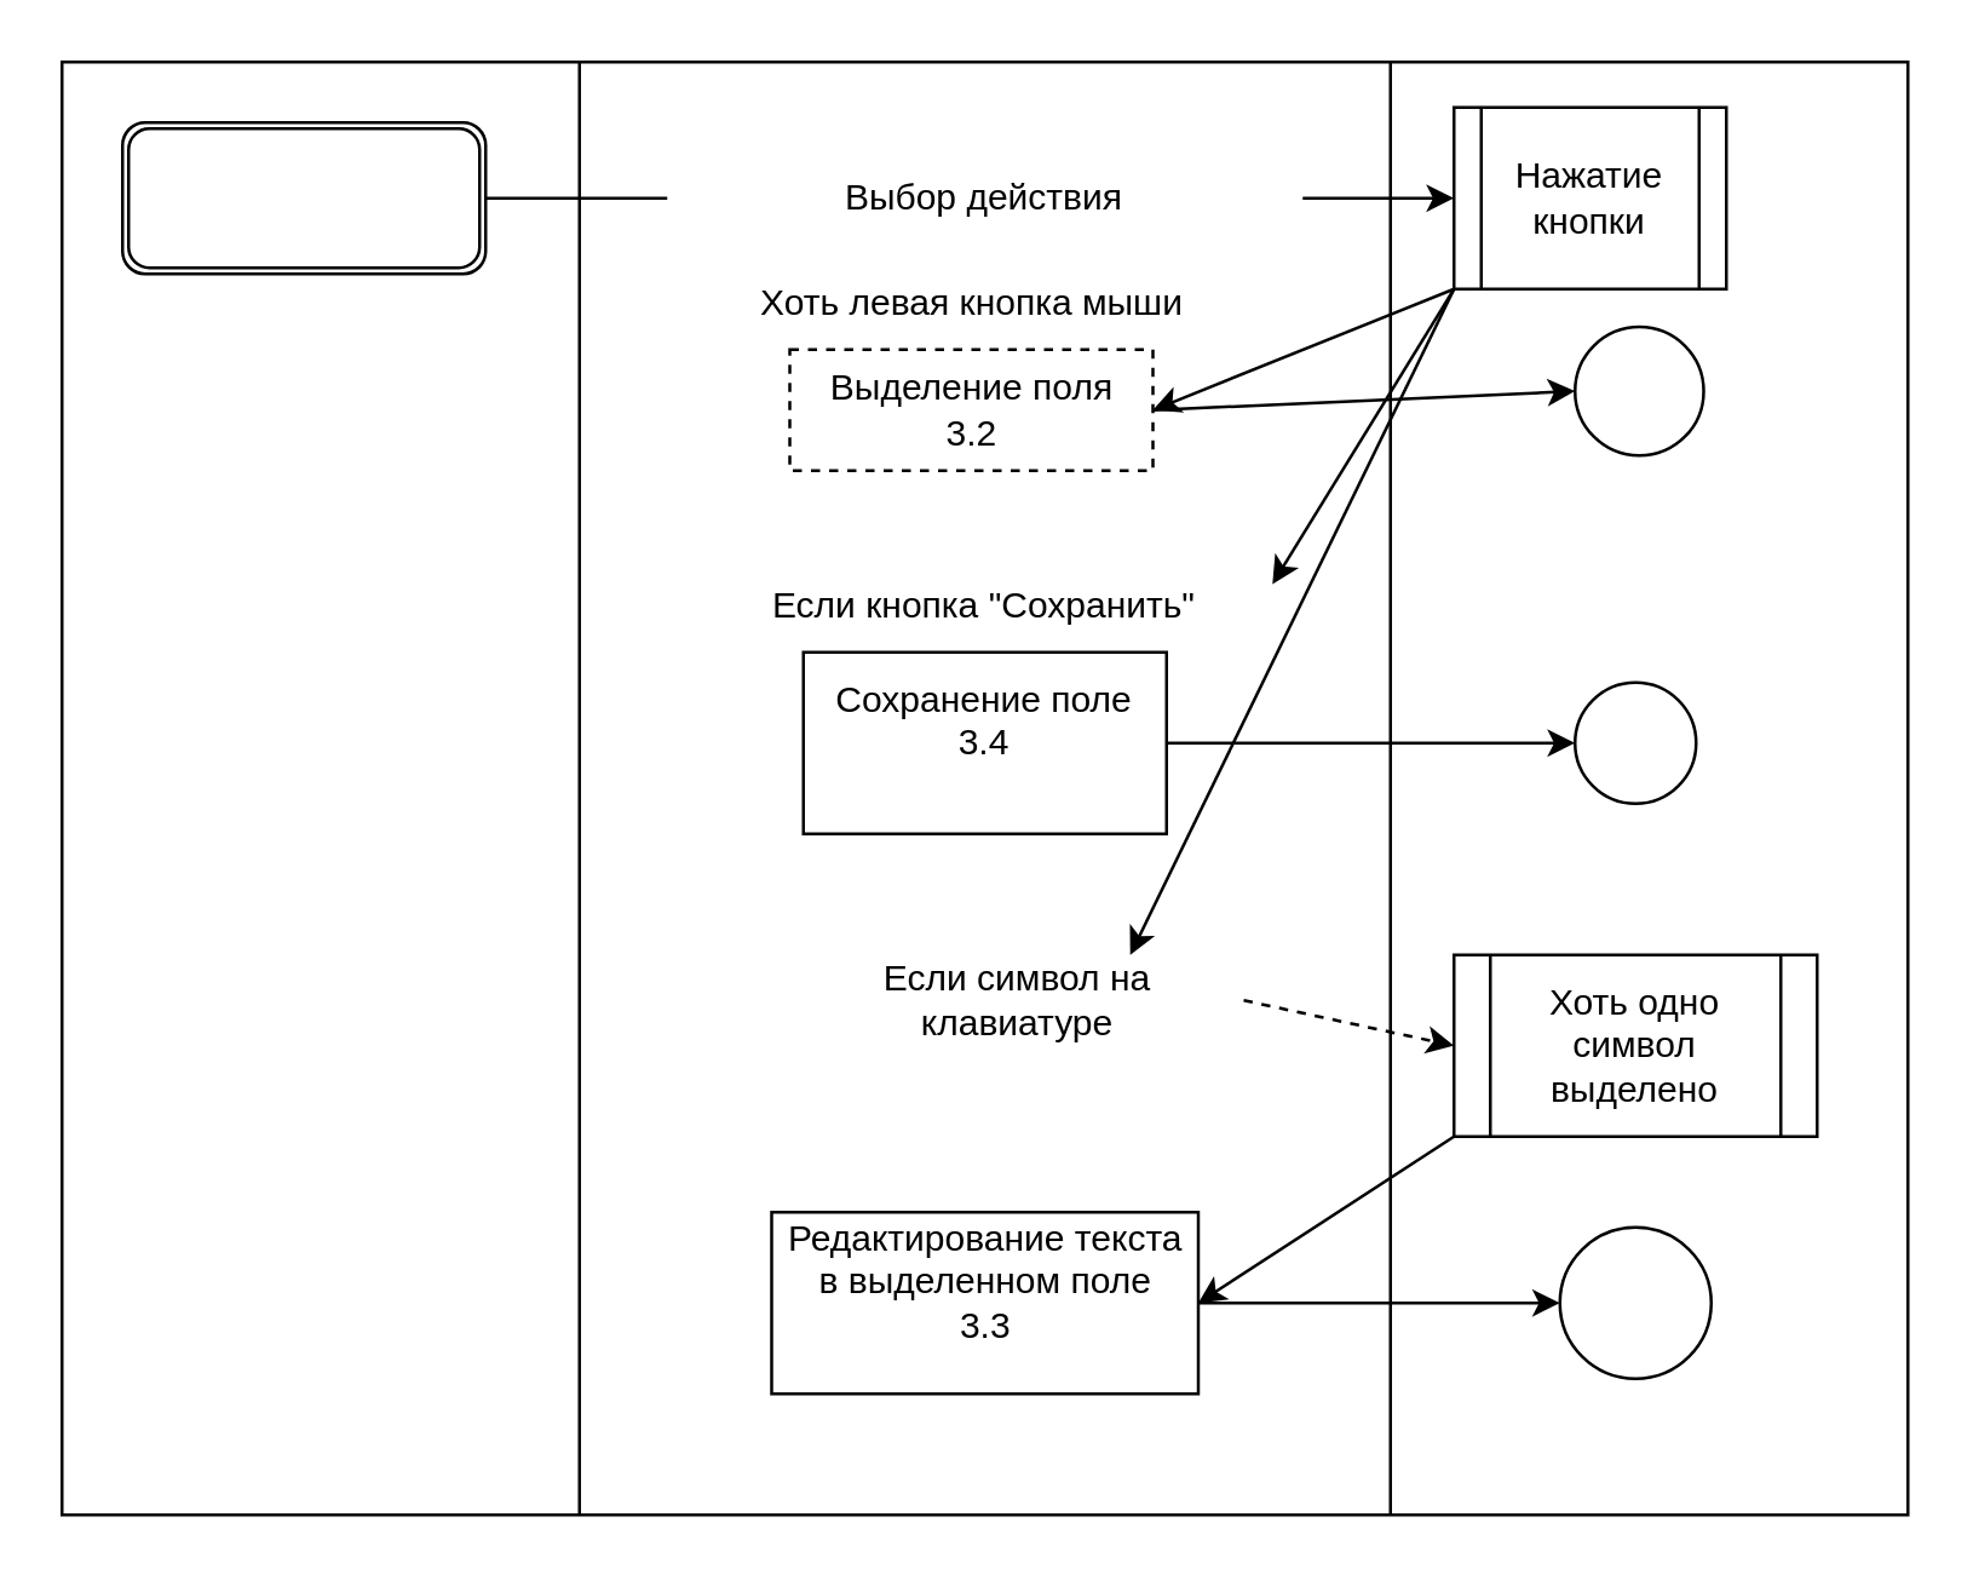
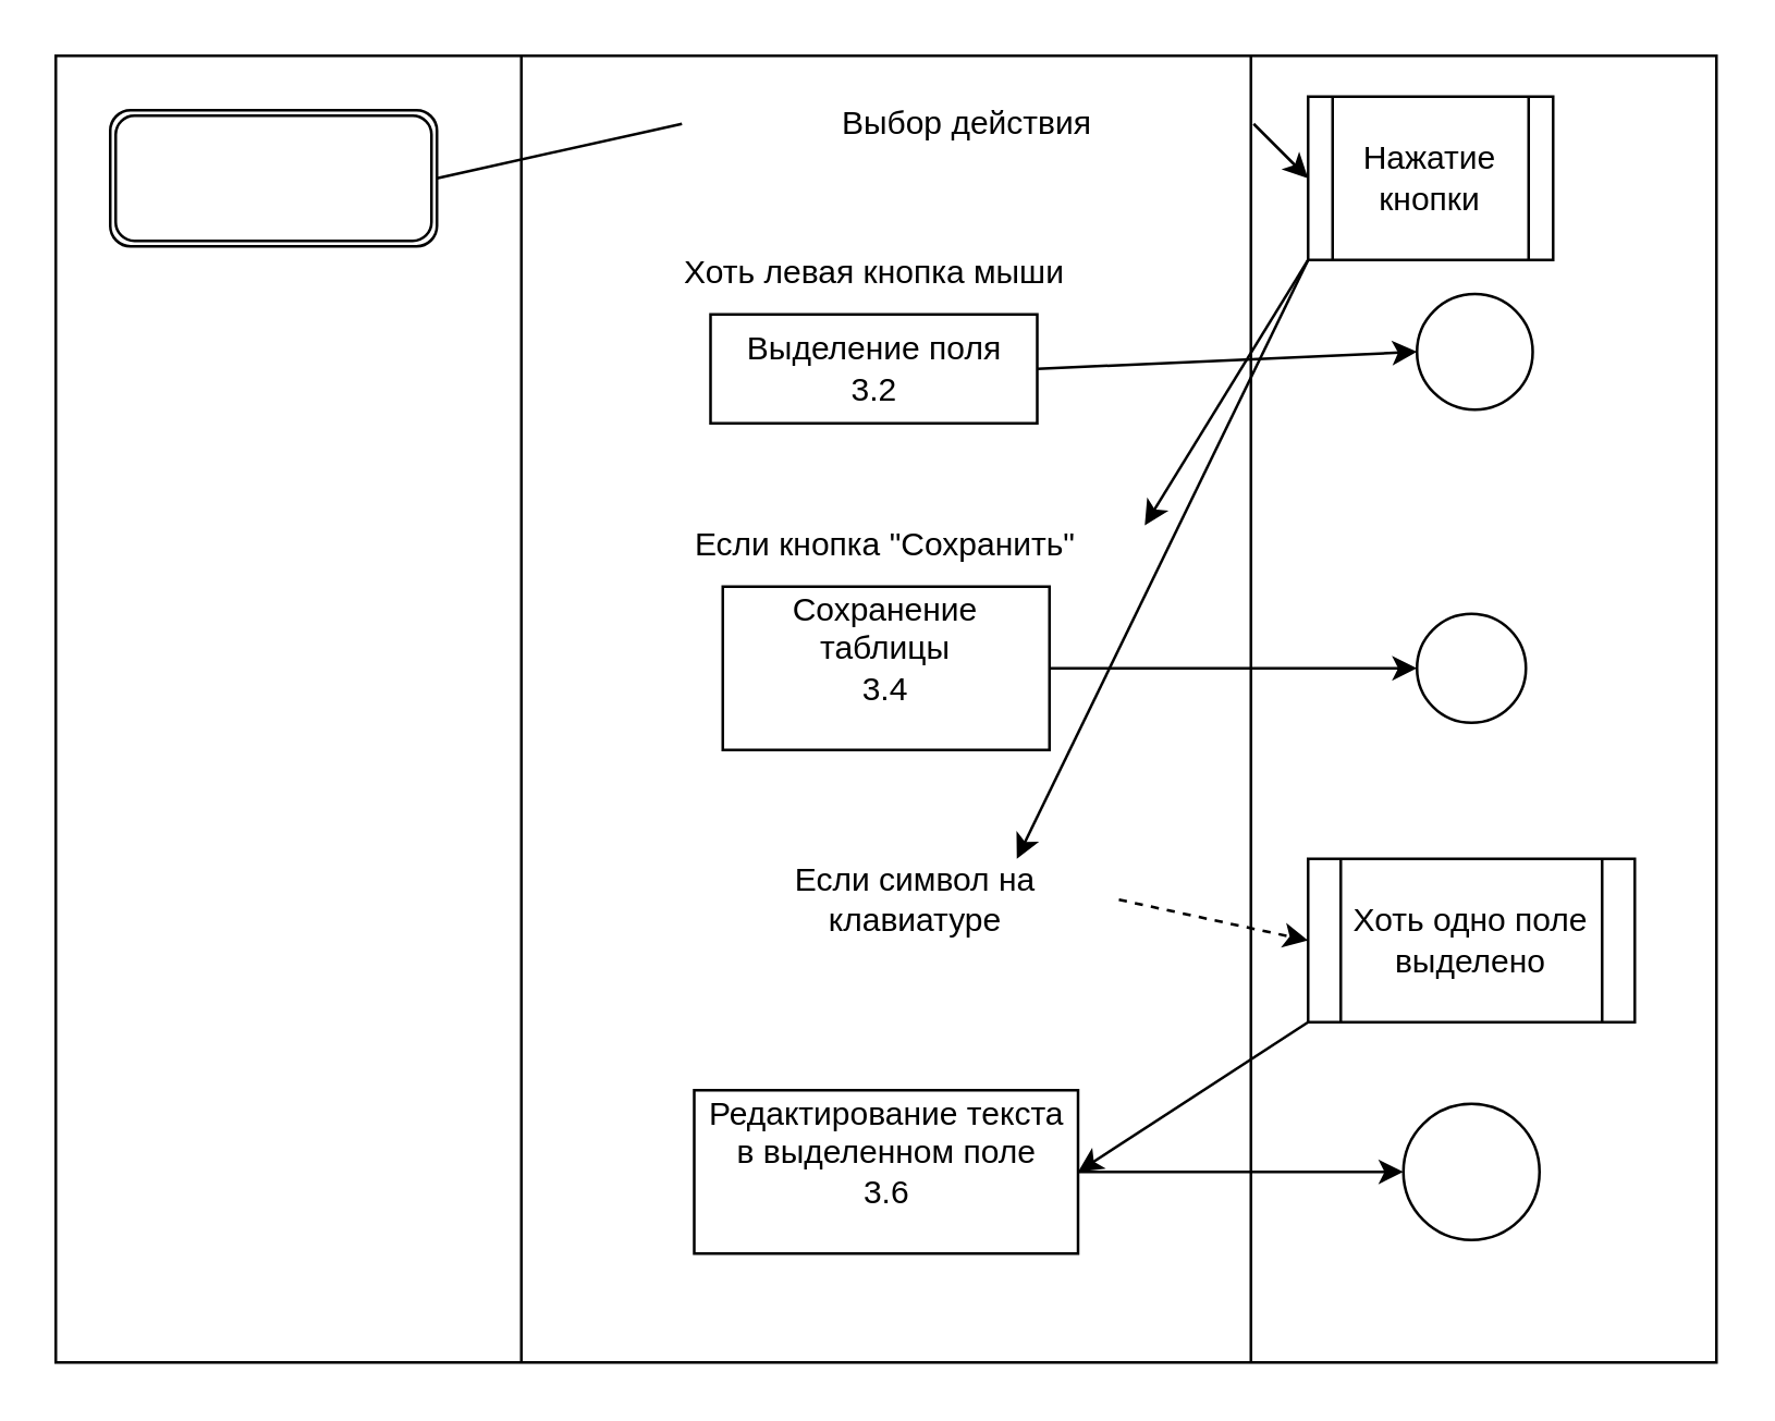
- <mxCell id="5" value="Выбор действия" style="text;html=1;strokeColor=none;fillColor=none;align=center;verticalAlign=middle;whiteSpace=wrap;rounded=0;" parent="1" vertex="1"><mxGeometry x="220" y="50" width="210" height="30" as="geometry" /></mxCell>
+ <mxCell id="5" value="Выбор действия" style="text;html=1;strokeColor=none;fillColor=none;align=center;verticalAlign=middle;whiteSpace=wrap;rounded=0;" parent="1" vertex="1"><mxGeometry x="250" y="30" width="210" height="30" as="geometry" /></mxCell>
- <mxCell id="15" value="" style="endArrow=classic;html=1;rounded=0;entryX=1;entryY=0.5;entryDx=0;entryDy=0;exitX=0;exitY=1;exitDx=0;exitDy=0;" parent="1" source="6" target="7" edge="1"><mxGeometry width="50" height="50" relative="1" as="geometry"><mxPoint x="460" y="180" as="sourcePoint" /><mxPoint x="510" y="130" as="targetPoint" /></mxGeometry></mxCell>
- <mxCell id="7" value="&lt;div&gt;Выделение поля&lt;/div&gt;&lt;div&gt;3.2&lt;/div&gt;" style="rounded=0;whiteSpace=wrap;html=1;dashed=1;" parent="1" vertex="1"><mxGeometry x="260.5" y="115" width="120" height="40" as="geometry" /></mxCell>
+ <mxCell id="7" value="&lt;div&gt;Выделение поля&lt;/div&gt;&lt;div&gt;3.2&lt;/div&gt;" style="rounded=0;whiteSpace=wrap;html=1;" parent="1" vertex="1"><mxGeometry x="260.5" y="115" width="120" height="40" as="geometry" /></mxCell>
- <mxCell id="11" value="&#10;&lt;div&gt;Сохранение поле&lt;/div&gt;3.4&#10;&#10;" style="rounded=0;whiteSpace=wrap;html=1;" parent="1" vertex="1"><mxGeometry x="265" y="215" width="120" height="60" as="geometry" /></mxCell>
+ <mxCell id="11" value="&#10;&lt;div&gt;Сохранение таблицы&lt;/div&gt;3.4&#10;&#10;" style="rounded=0;whiteSpace=wrap;html=1;" parent="1" vertex="1"><mxGeometry x="265" y="215" width="120" height="60" as="geometry" /></mxCell>
- <mxCell id="9" value="Хоть одно символ выделено" style="shape=process;whiteSpace=wrap;html=1;backgroundOutline=1;" parent="1" vertex="1"><mxGeometry x="480" y="315" width="120" height="60" as="geometry" /></mxCell>
+ <mxCell id="9" value="Хоть одно поле выделено" style="shape=process;whiteSpace=wrap;html=1;backgroundOutline=1;" parent="1" vertex="1"><mxGeometry x="480" y="315" width="120" height="60" as="geometry" /></mxCell>
- <mxCell id="10" value="&#10;&lt;div&gt;Редактирование текста в выделенном поле&lt;/div&gt;&lt;div&gt;3.3&lt;br&gt;&lt;/div&gt;&#10;&#10;" style="rounded=0;whiteSpace=wrap;html=1;" parent="1" vertex="1"><mxGeometry x="254.5" y="400" width="141" height="60" as="geometry" /></mxCell>
+ <mxCell id="10" value="&#10;&lt;div&gt;Редактирование текста в выделенном поле&lt;/div&gt;&lt;div&gt;3.6&lt;br&gt;&lt;/div&gt;&#10;&#10;" style="rounded=0;whiteSpace=wrap;html=1;" parent="1" vertex="1"><mxGeometry x="254.5" y="400" width="141" height="60" as="geometry" /></mxCell>
